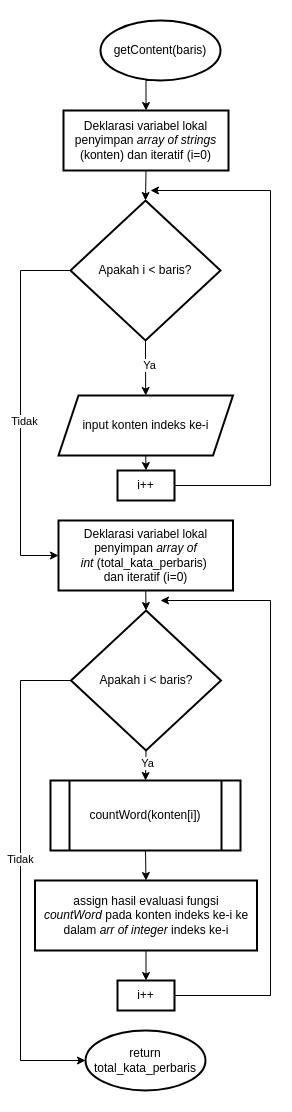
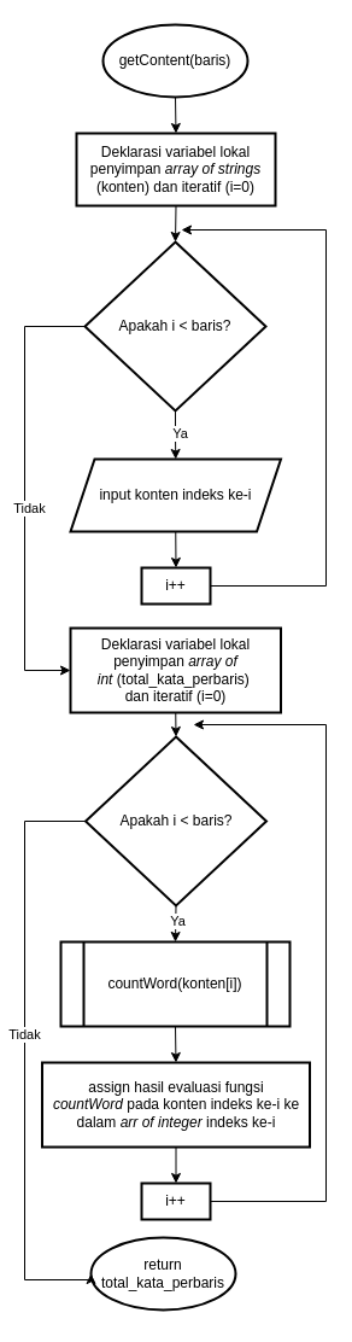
- <mxCell id="3" value="getContent(baris)" style="strokeWidth=2;html=1;shape=mxgraph.flowchart.start_1;whiteSpace=wrap;" parent="1" vertex="1"><mxGeometry x="100" y="20" width="120" height="60" as="geometry" /></mxCell>
+ <mxCell id="3" value="getContent(baris)" style="strokeWidth=2;html=1;shape=mxgraph.flowchart.start_1;whiteSpace=wrap;" parent="1" vertex="1"><mxGeometry x="85" y="20" width="120" height="60" as="geometry" /></mxCell>
- <mxCell id="10" value="input konten indeks ke-i" style="shape=parallelogram;perimeter=parallelogramPerimeter;whiteSpace=wrap;html=1;fixedSize=1;strokeWidth=2;" vertex="1" parent="1"><mxGeometry x="58" y="395" width="174.5" height="60" as="geometry" /></mxCell>
+ <mxCell id="10" value="input konten indeks ke-i" style="shape=parallelogram;perimeter=parallelogramPerimeter;whiteSpace=wrap;html=1;fixedSize=1;strokeWidth=2;" vertex="1" parent="1"><mxGeometry x="58" y="380" width="174.5" height="60" as="geometry" /></mxCell>
- <mxCell id="26" value="return total_kata_perbaris" style="strokeWidth=2;html=1;shape=mxgraph.flowchart.start_1;whiteSpace=wrap;" vertex="1" parent="1"><mxGeometry x="85" y="1030" width="120" height="60" as="geometry" /></mxCell>
+ <mxCell id="26" value="return total_kata_perbaris" style="strokeWidth=2;html=1;shape=mxgraph.flowchart.start_1;whiteSpace=wrap;" vertex="1" parent="1"><mxGeometry x="75" y="1025" width="120" height="60" as="geometry" /></mxCell>
